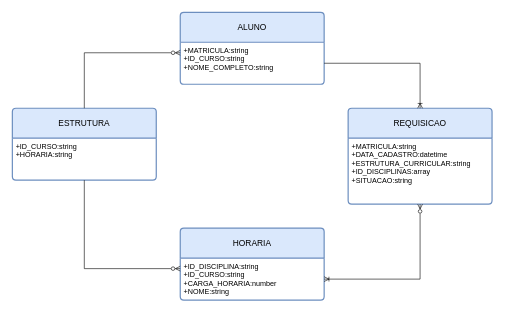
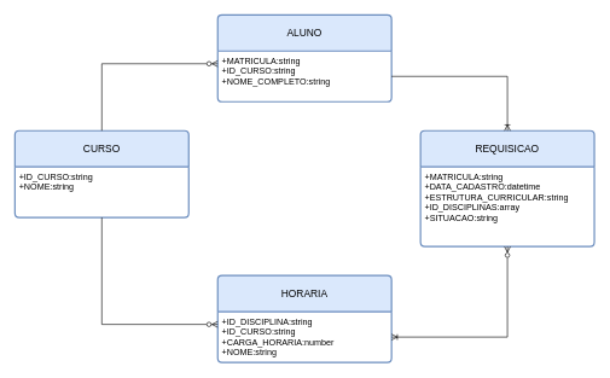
- <mxCell id="4" value="ESTRUTURA" style="swimlane;childLayout=stackLayout;horizontal=1;startSize=50;horizontalStack=0;rounded=1;fontSize=14;fontStyle=0;strokeWidth=2;resizeParent=0;resizeLast=1;shadow=0;dashed=0;align=center;arcSize=4;whiteSpace=wrap;html=1;fillColor=#dae8fc;strokeColor=#6c8ebf;" vertex="1" parent="1"><mxGeometry x="20" y="180" width="240" height="120" as="geometry"><mxRectangle x="80" y="200" width="80" height="50" as="alternateBounds" /></mxGeometry></mxCell>
+ <mxCell id="4" value="CURSO" style="swimlane;childLayout=stackLayout;horizontal=1;startSize=50;horizontalStack=0;rounded=1;fontSize=14;fontStyle=0;strokeWidth=2;resizeParent=0;resizeLast=1;shadow=0;dashed=0;align=center;arcSize=4;whiteSpace=wrap;html=1;fillColor=#dae8fc;strokeColor=#6c8ebf;" vertex="1" parent="1"><mxGeometry x="20" y="180" width="240" height="120" as="geometry"><mxRectangle x="80" y="200" width="80" height="50" as="alternateBounds" /></mxGeometry></mxCell>
- <mxCell id="5" value="+ID_CURSO:string&lt;br&gt;+HORARIA:string" style="align=left;strokeColor=none;fillColor=none;spacingLeft=4;fontSize=12;verticalAlign=top;resizable=0;rotatable=0;part=1;html=1;" vertex="1" parent="4"><mxGeometry y="50" width="240" height="70" as="geometry" /></mxCell>
+ <mxCell id="5" value="+ID_CURSO:string&lt;br&gt;+NOME:string" style="align=left;strokeColor=none;fillColor=none;spacingLeft=4;fontSize=12;verticalAlign=top;resizable=0;rotatable=0;part=1;html=1;" vertex="1" parent="4"><mxGeometry y="50" width="240" height="70" as="geometry" /></mxCell>
